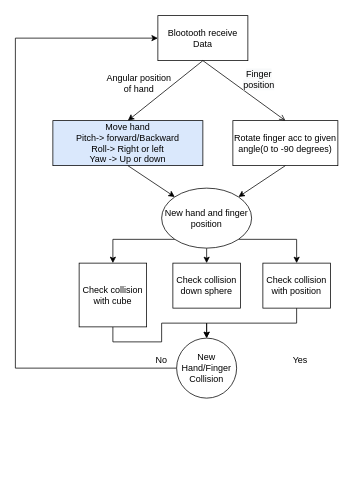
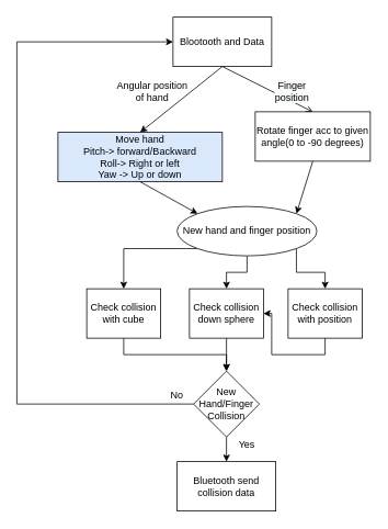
- <mxCell id="2" value="Blootooth receive Data" style="rounded=0;whiteSpace=wrap;html=1;" vertex="1" parent="1"><mxGeometry x="210" y="20" width="120" height="60" as="geometry" /></mxCell>
+ <mxCell id="2" value="Blootooth and Data" style="rounded=0;whiteSpace=wrap;html=1;" vertex="1" parent="1"><mxGeometry x="210" y="20" width="120" height="60" as="geometry" /></mxCell>
- <mxCell id="21" value="&#10;&#10;&lt;span style=&quot;color: rgb(0, 0, 0); font-family: helvetica; font-size: 12px; font-style: normal; font-weight: 400; letter-spacing: normal; text-align: center; text-indent: 0px; text-transform: none; word-spacing: 0px; background-color: rgb(248, 249, 250); display: inline; float: none;&quot;&gt;Finger position&lt;/span&gt;&#10;&#10;" style="text;html=1;strokeColor=none;fillColor=none;align=center;verticalAlign=middle;whiteSpace=wrap;rounded=0;" vertex="1" parent="1"><mxGeometry x="325" y="95" width="40" height="20" as="geometry" /></mxCell>
+ <mxCell id="21" value="&#10;&#10;&lt;span style=&quot;color: rgb(0, 0, 0); font-family: helvetica; font-size: 12px; font-style: normal; font-weight: 400; letter-spacing: normal; text-align: center; text-indent: 0px; text-transform: none; word-spacing: 0px; background-color: rgb(248, 249, 250); display: inline; float: none;&quot;&gt;Finger position&lt;/span&gt;&#10;&#10;" style="text;html=1;strokeColor=none;fillColor=none;align=center;verticalAlign=middle;whiteSpace=wrap;rounded=0;" vertex="1" parent="1"><mxGeometry x="335" y="100" width="40" height="20" as="geometry" /></mxCell>
- <mxCell id="4" value="Rotate finger acc to given angle(0 to -90 degrees)" style="rounded=0;whiteSpace=wrap;html=1;" vertex="1" parent="1"><mxGeometry x="310" y="160" width="140" height="60" as="geometry" /></mxCell>
+ <mxCell id="4" value="Rotate finger acc to given angle(0 to -90 degrees)" style="rounded=0;whiteSpace=wrap;html=1;" vertex="1" parent="1"><mxGeometry x="310" y="135" width="140" height="60" as="geometry" /></mxCell>
- <mxCell id="14" value="New hand and finger position" style="ellipse;whiteSpace=wrap;html=1;" vertex="1" parent="1"><mxGeometry x="215" y="250" width="120" height="80" as="geometry" /></mxCell>
+ <mxCell id="14" value="New hand and finger position" style="ellipse;whiteSpace=wrap;html=1;" vertex="1" parent="1"><mxGeometry x="215" y="250" width="170" height="60" as="geometry" /></mxCell>
- <mxCell id="6" value="Check collision with cube" style="rounded=0;whiteSpace=wrap;html=1;" vertex="1" parent="1"><mxGeometry x="105" y="350" width="90" height="85" as="geometry" /></mxCell>
+ <mxCell id="6" value="Check collision with cube" style="rounded=0;whiteSpace=wrap;html=1;" vertex="1" parent="1"><mxGeometry x="105" y="350" width="90" height="60" as="geometry" /></mxCell>
+ <mxCell id="7" style="edgeStyle=orthogonalEdgeStyle;rounded=0;orthogonalLoop=1;jettySize=auto;html=1;exitX=0.5;exitY=1;exitDx=0;exitDy=0;entryX=0.5;entryY=0;entryDx=0;entryDy=0;" edge="1" parent="1" source="8" target="18"><mxGeometry relative="1" as="geometry" /></mxCell>
- <mxCell id="9" style="edgeStyle=orthogonalEdgeStyle;rounded=0;orthogonalLoop=1;jettySize=auto;html=1;exitX=0.5;exitY=1;exitDx=0;exitDy=0;entryX=0.5;entryY=0;entryDx=0;entryDy=0;" edge="1" parent="1" source="10" target="18"><mxGeometry relative="1" as="geometry"><mxPoint x="270" y="450" as="targetPoint" /></mxGeometry></mxCell>
+ <mxCell id="9" style="edgeStyle=orthogonalEdgeStyle;rounded=0;orthogonalLoop=1;jettySize=auto;html=1;exitX=0.5;exitY=1;exitDx=0;exitDy=0;" edge="1" parent="1" source="10" target="8"><mxGeometry relative="1" as="geometry"><mxPoint x="270" y="450" as="targetPoint" /></mxGeometry></mxCell>
- <mxCell id="25" value="Yes" style="text;html=1;strokeColor=none;fillColor=none;align=center;verticalAlign=middle;whiteSpace=wrap;rounded=0;" vertex="1" parent="1"><mxGeometry x="380" y="470" width="40" height="20" as="geometry" /></mxCell>
+ <mxCell id="25" value="Yes" style="text;html=1;strokeColor=none;fillColor=none;align=center;verticalAlign=middle;whiteSpace=wrap;rounded=0;" vertex="1" parent="1"><mxGeometry x="280" y="530" width="40" height="20" as="geometry" /></mxCell>
- <mxCell id="18" value="New&lt;br&gt;Hand/Finger Collision" style="ellipse;whiteSpace=wrap;html=1;" vertex="1" parent="1"><mxGeometry x="235" y="450" width="80" height="80" as="geometry" /></mxCell>
+ <mxCell id="18" value="New&lt;br&gt;Hand/Finger Collision" style="rhombus;whiteSpace=wrap;html=1;" vertex="1" parent="1"><mxGeometry x="235" y="450" width="80" height="80" as="geometry" /></mxCell>
+ <mxCell id="17" style="edgeStyle=orthogonalEdgeStyle;rounded=0;orthogonalLoop=1;jettySize=auto;html=1;exitX=0.5;exitY=1;exitDx=0;exitDy=0;entryX=0.5;entryY=0;entryDx=0;entryDy=0;" edge="1" parent="1" source="18" target="15"><mxGeometry relative="1" as="geometry" /></mxCell>
+ <mxCell id="15" value="Bluetooth send collision data" style="rounded=0;whiteSpace=wrap;html=1;" vertex="1" parent="1"><mxGeometry x="215" y="560" width="120" height="60" as="geometry" /></mxCell>
